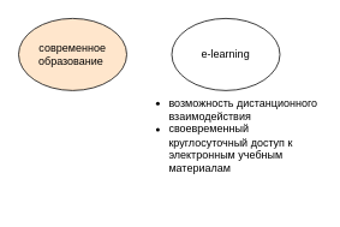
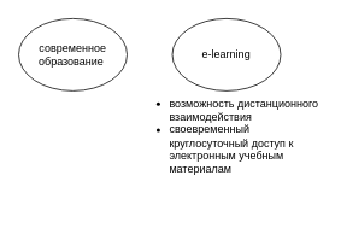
- <mxCell id="2" value="современное образование&amp;nbsp;" style="ellipse;whiteSpace=wrap;html=1;fillColor=#ffe6cc;" parent="1" vertex="1"><mxGeometry x="20" y="20" width="120" height="80" as="geometry" /></mxCell>
+ <mxCell id="2" value="современное образование&amp;nbsp;" style="ellipse;whiteSpace=wrap;html=1;" parent="1" vertex="1"><mxGeometry x="20" y="20" width="120" height="80" as="geometry" /></mxCell>
